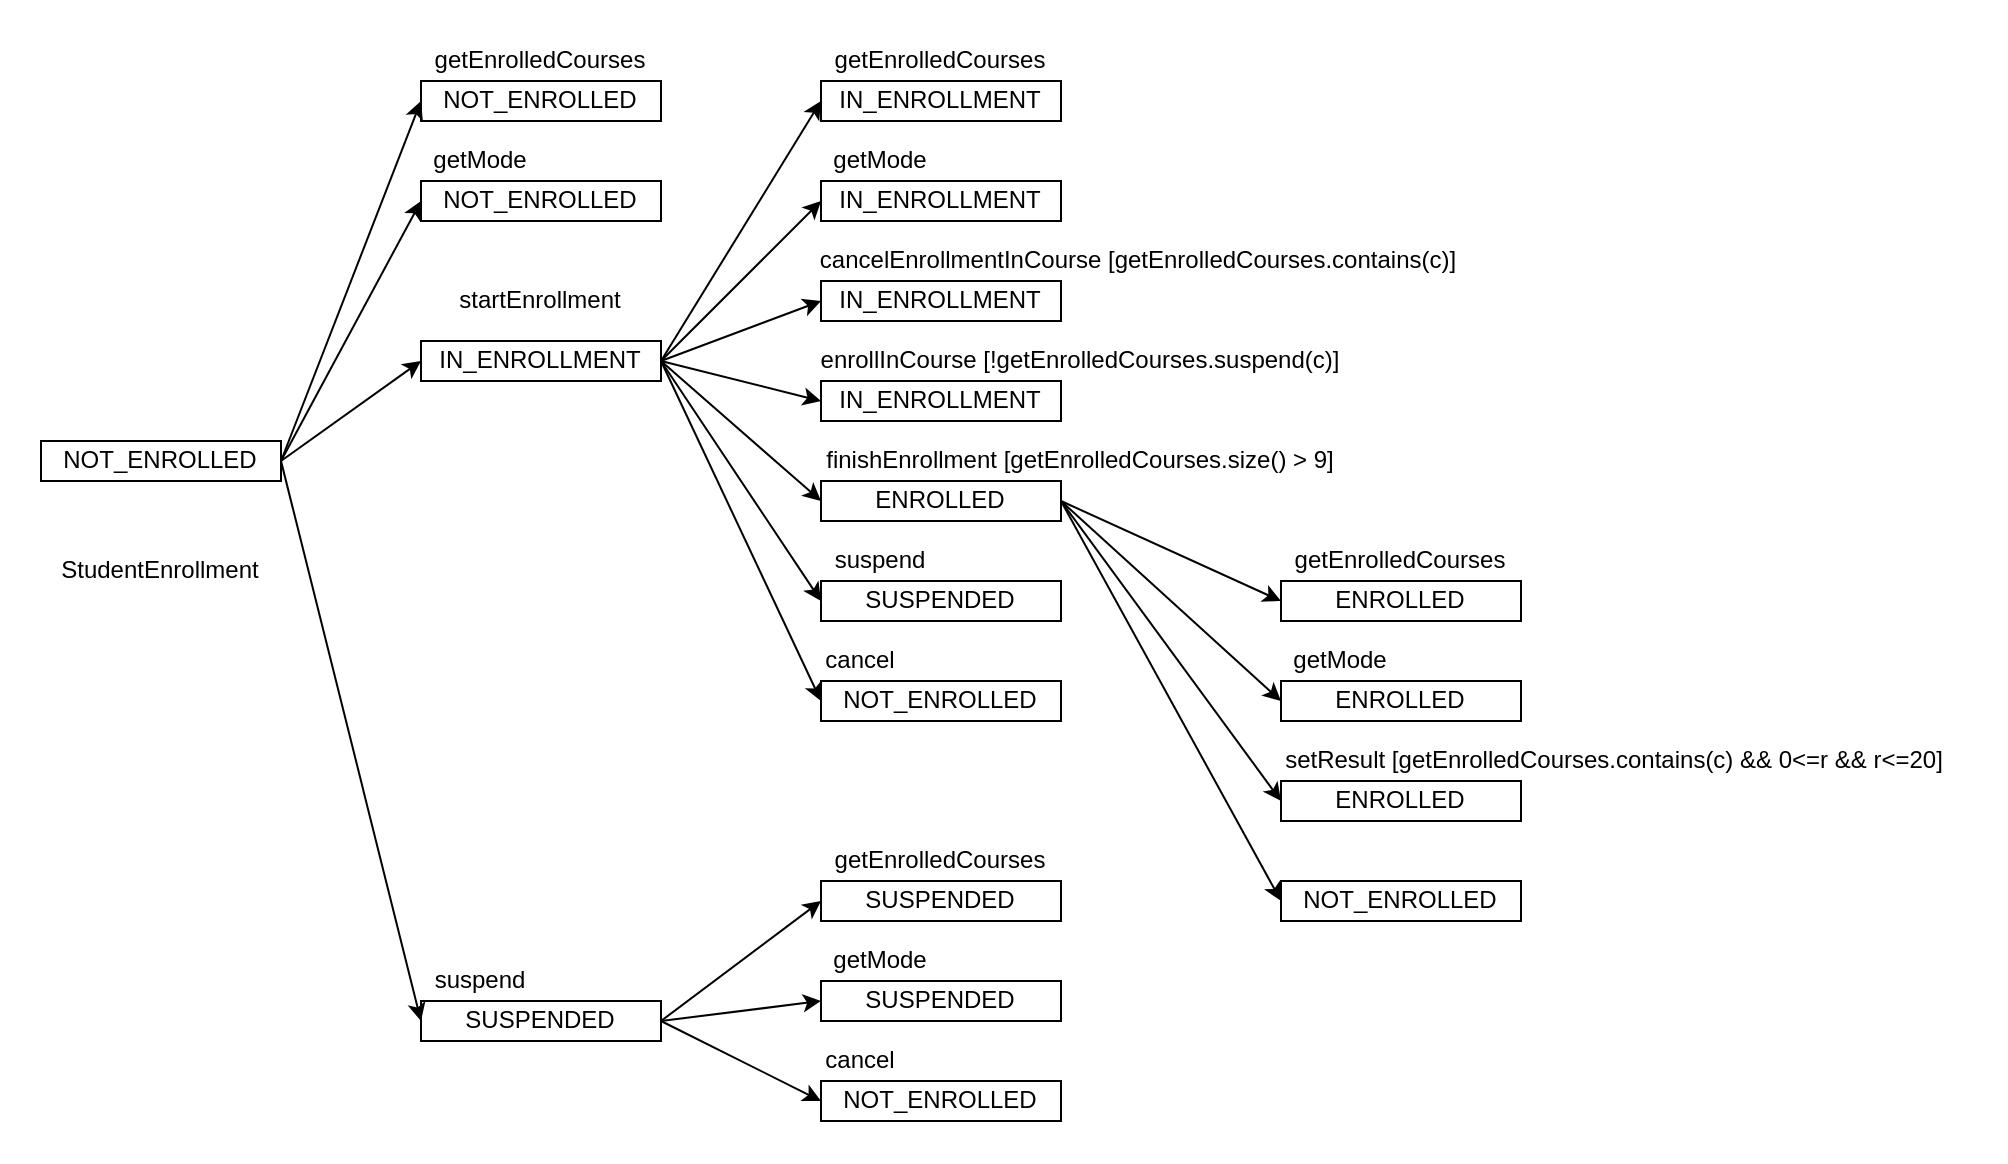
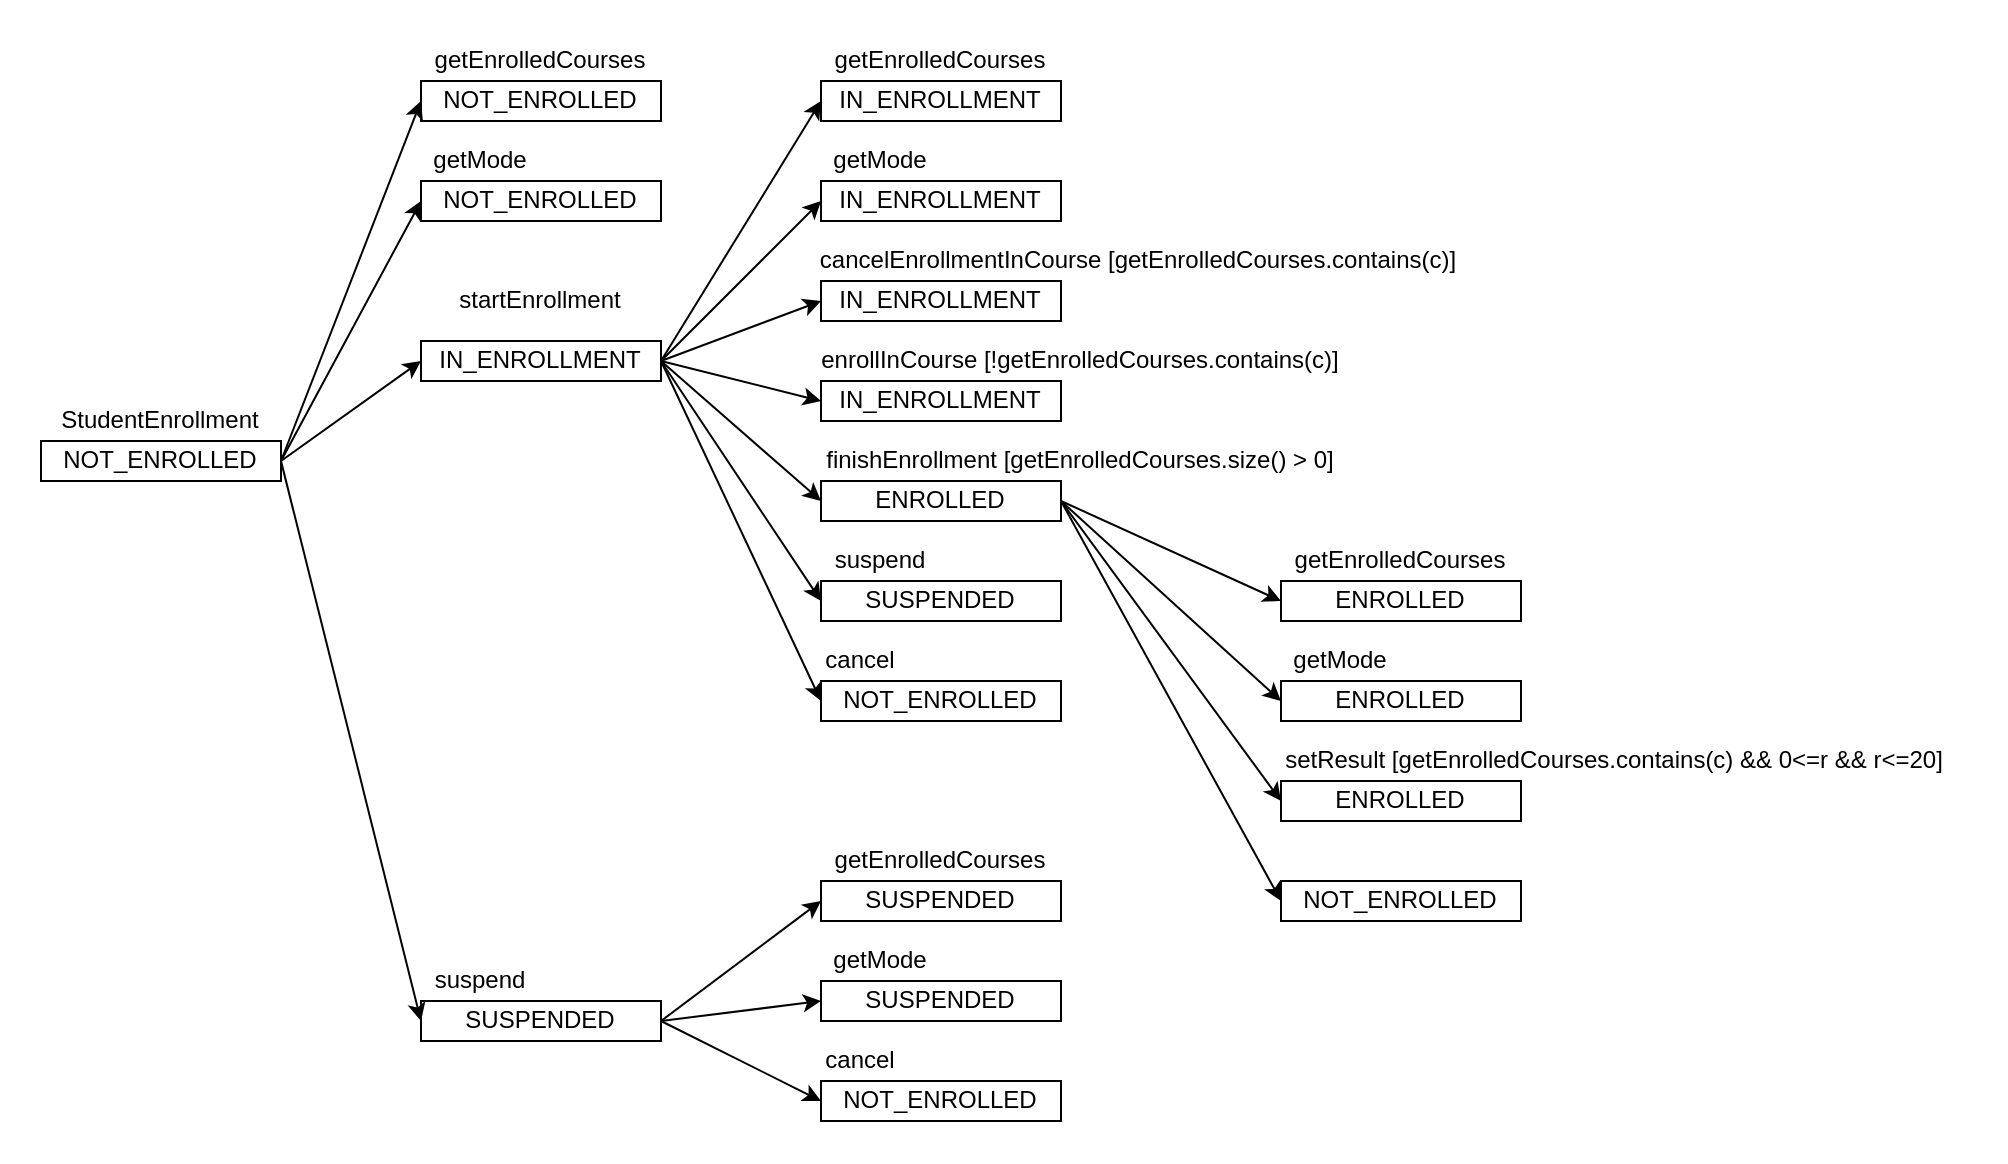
- <mxCell id="14" value="enrollInCourse [!getEnrolledCourses.suspend(c)]" style="text;html=1;strokeColor=none;fillColor=none;align=center;verticalAlign=middle;whiteSpace=wrap;rounded=0;" parent="1" vertex="1"><mxGeometry x="405" y="170" width="270" height="20" as="geometry" /></mxCell>
+ <mxCell id="14" value="enrollInCourse [!getEnrolledCourses.contains(c)]" style="text;html=1;strokeColor=none;fillColor=none;align=center;verticalAlign=middle;whiteSpace=wrap;rounded=0;" parent="1" vertex="1"><mxGeometry x="405" y="170" width="270" height="20" as="geometry" /></mxCell>
- <mxCell id="12" value="&lt;span&gt;finishEnrollment [getEnrolledCourses.size() &amp;gt; 9]&lt;/span&gt;" style="text;html=1;strokeColor=none;fillColor=none;align=center;verticalAlign=middle;whiteSpace=wrap;rounded=0;" parent="1" vertex="1"><mxGeometry x="340" y="220" width="400" height="20" as="geometry" /></mxCell>
+ <mxCell id="12" value="&lt;span&gt;finishEnrollment [getEnrolledCourses.size() &amp;gt; 0]&lt;/span&gt;" style="text;html=1;strokeColor=none;fillColor=none;align=center;verticalAlign=middle;whiteSpace=wrap;rounded=0;" parent="1" vertex="1"><mxGeometry x="340" y="220" width="400" height="20" as="geometry" /></mxCell>
- <mxCell id="6" value="&lt;font style=&quot;font-size: 12px&quot;&gt;StudentEnrollment&lt;/font&gt;" style="text;html=1;strokeColor=none;fillColor=none;align=center;verticalAlign=middle;whiteSpace=wrap;rounded=0;imageAspect=1;" parent="1" vertex="1"><mxGeometry x="25" y="275" width="110" height="20" as="geometry" /></mxCell>
+ <mxCell id="6" value="&lt;font style=&quot;font-size: 12px&quot;&gt;StudentEnrollment&lt;/font&gt;" style="text;html=1;strokeColor=none;fillColor=none;align=center;verticalAlign=middle;whiteSpace=wrap;rounded=0;imageAspect=1;" parent="1" vertex="1"><mxGeometry x="25" y="200" width="110" height="20" as="geometry" /></mxCell>
